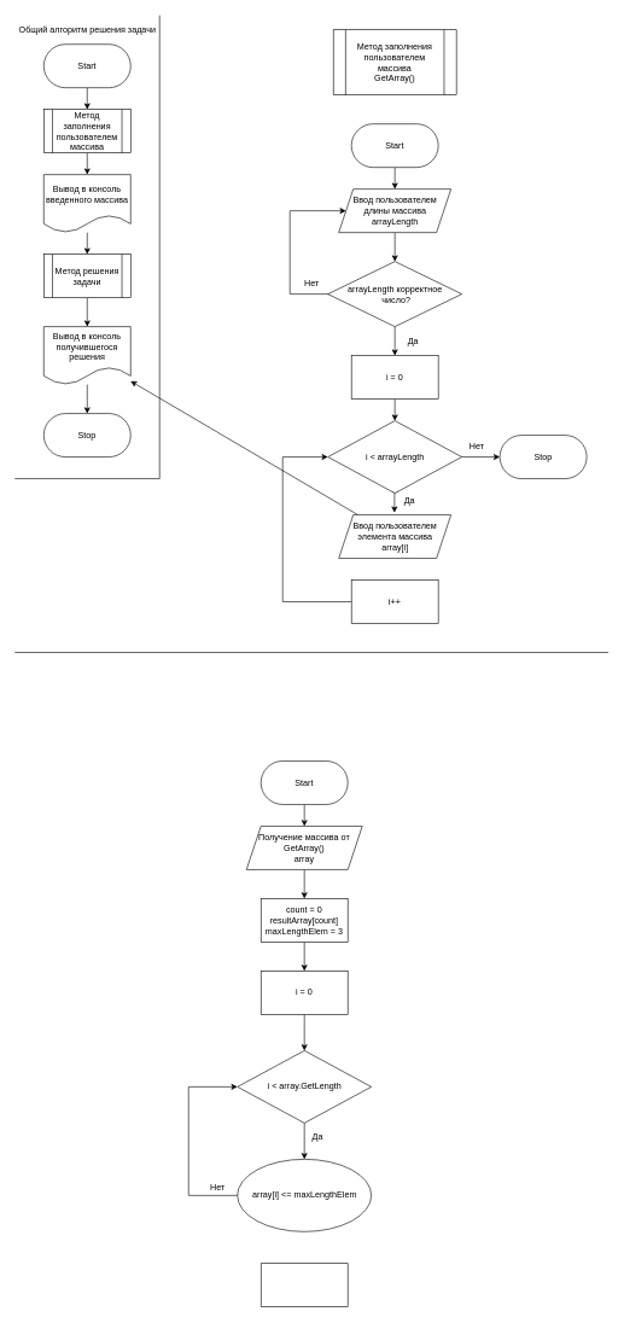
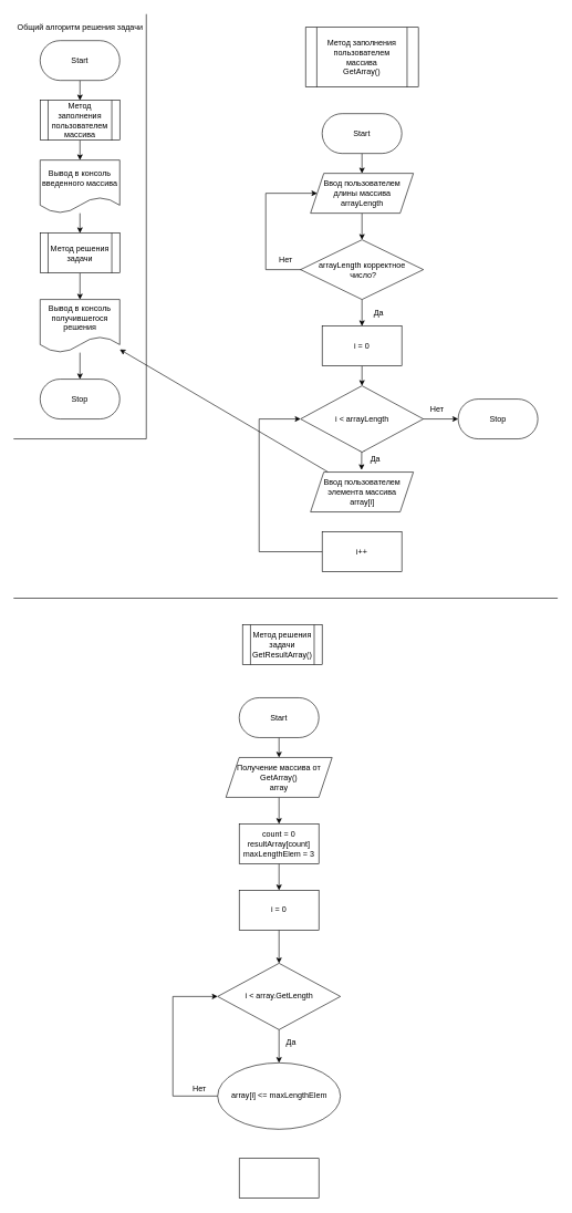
+ <mxCell id="44" value="Метод решения&lt;br&gt;задачи&lt;br&gt;GetResultArray()" style="shape=process;whiteSpace=wrap;html=1;backgroundOutline=1;" vertex="1" parent="1"><mxGeometry x="365" y="940" width="120" height="60" as="geometry" /></mxCell>
